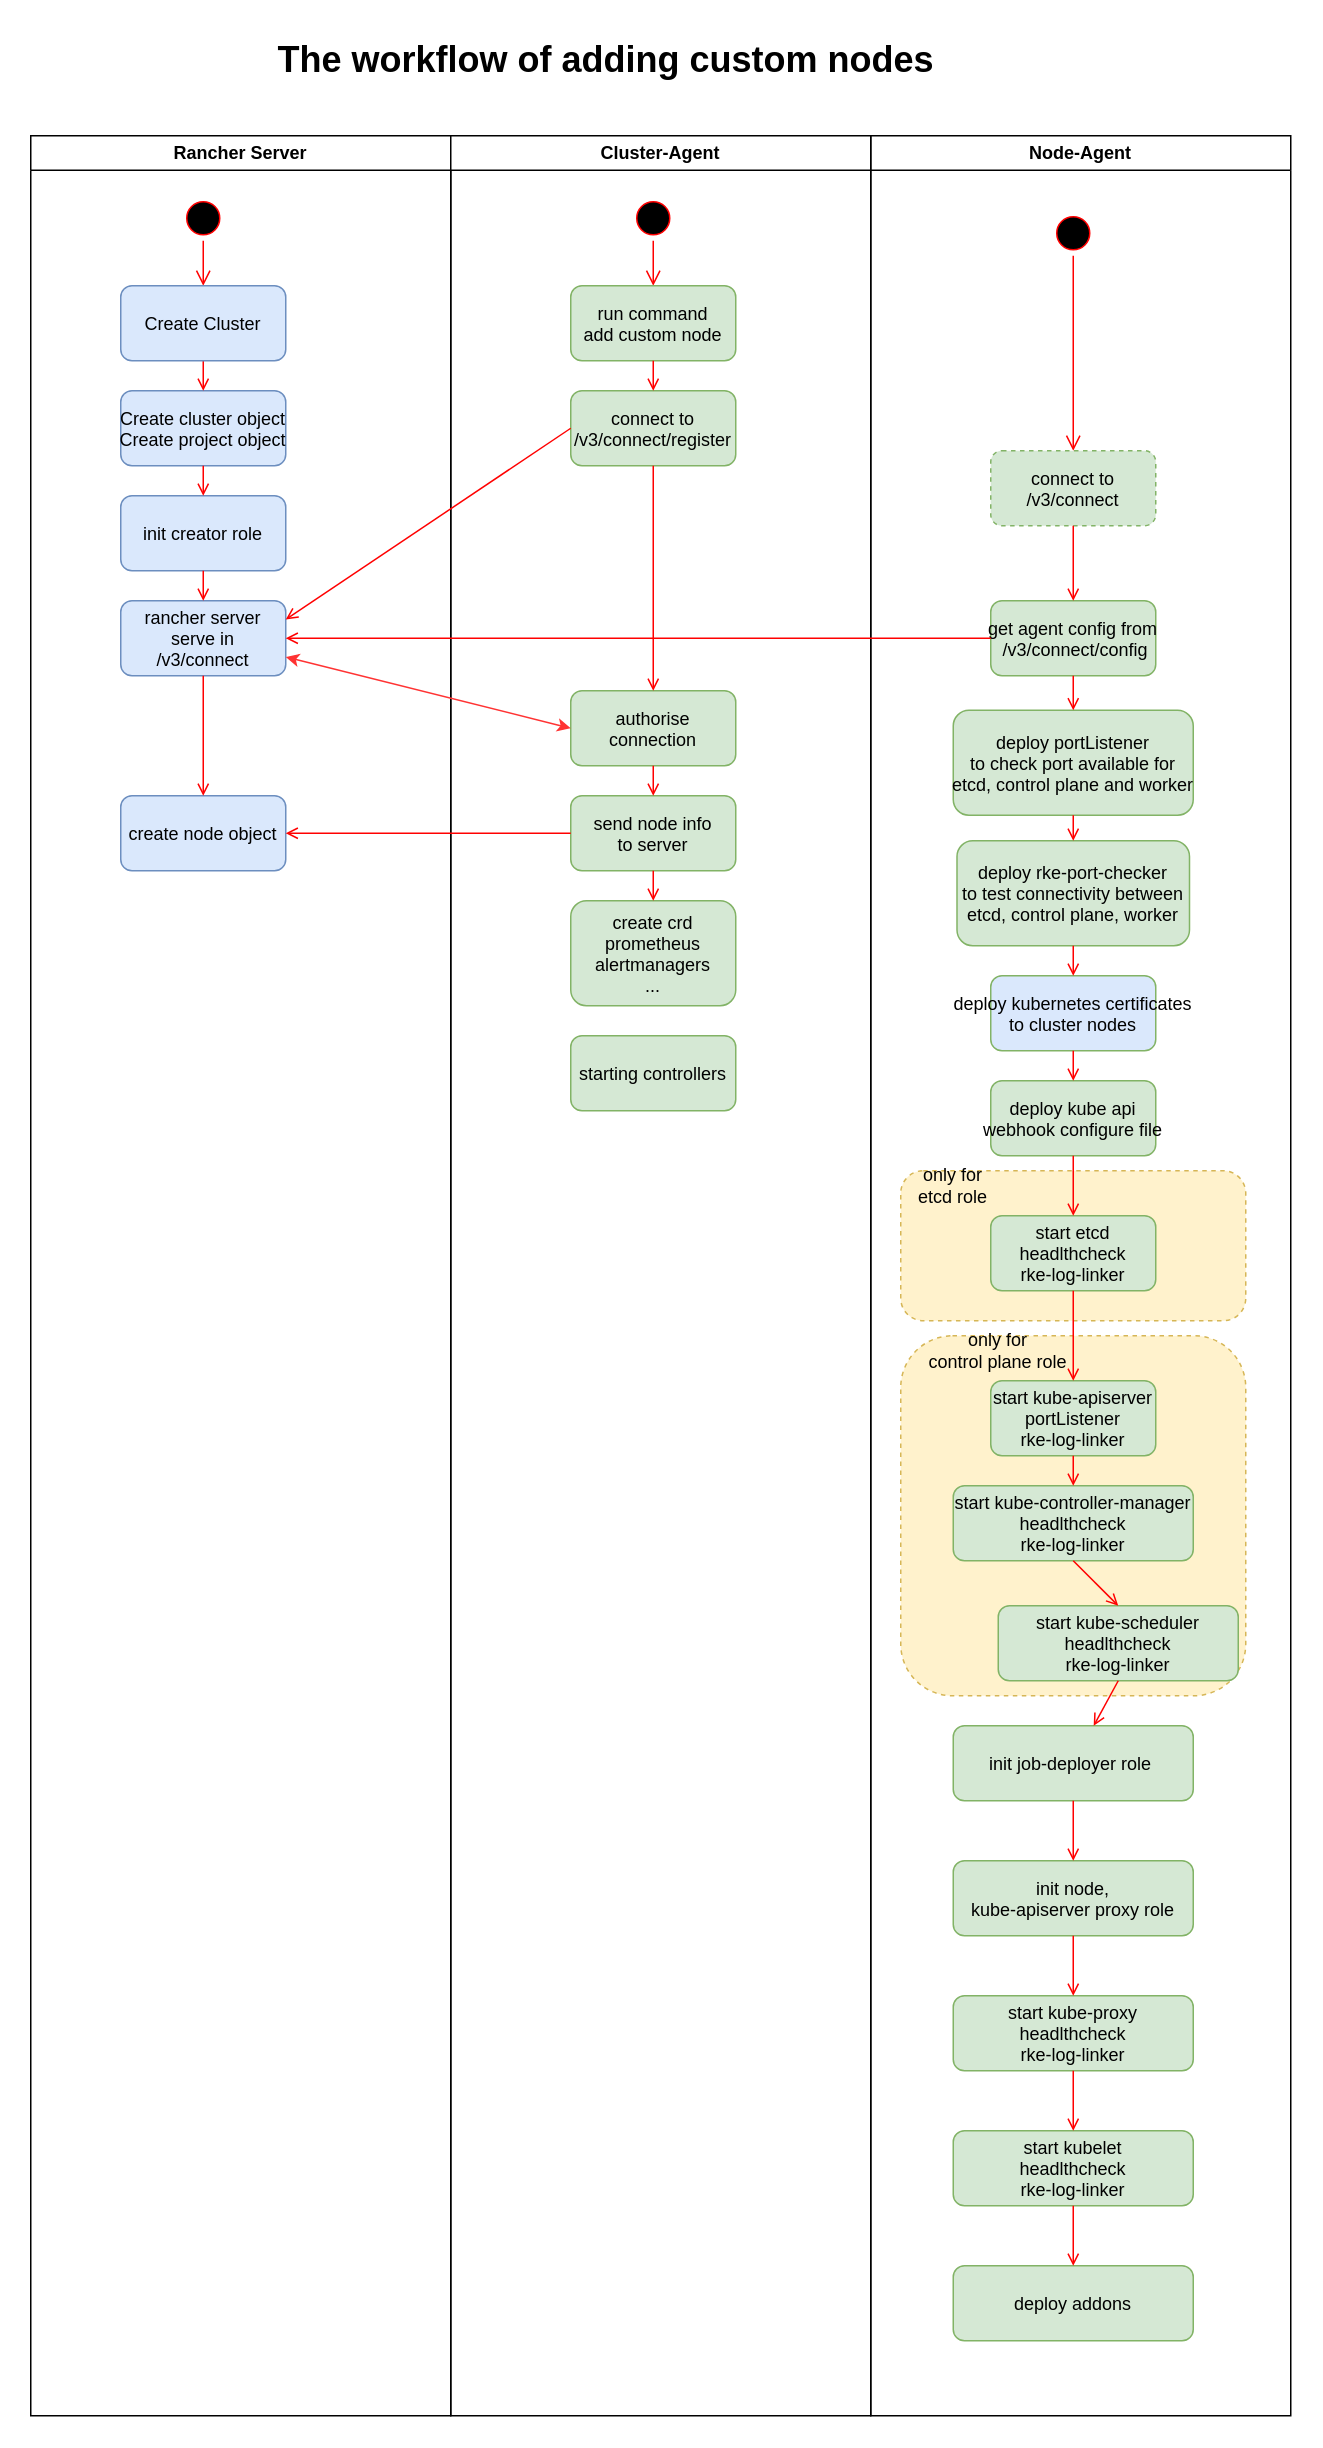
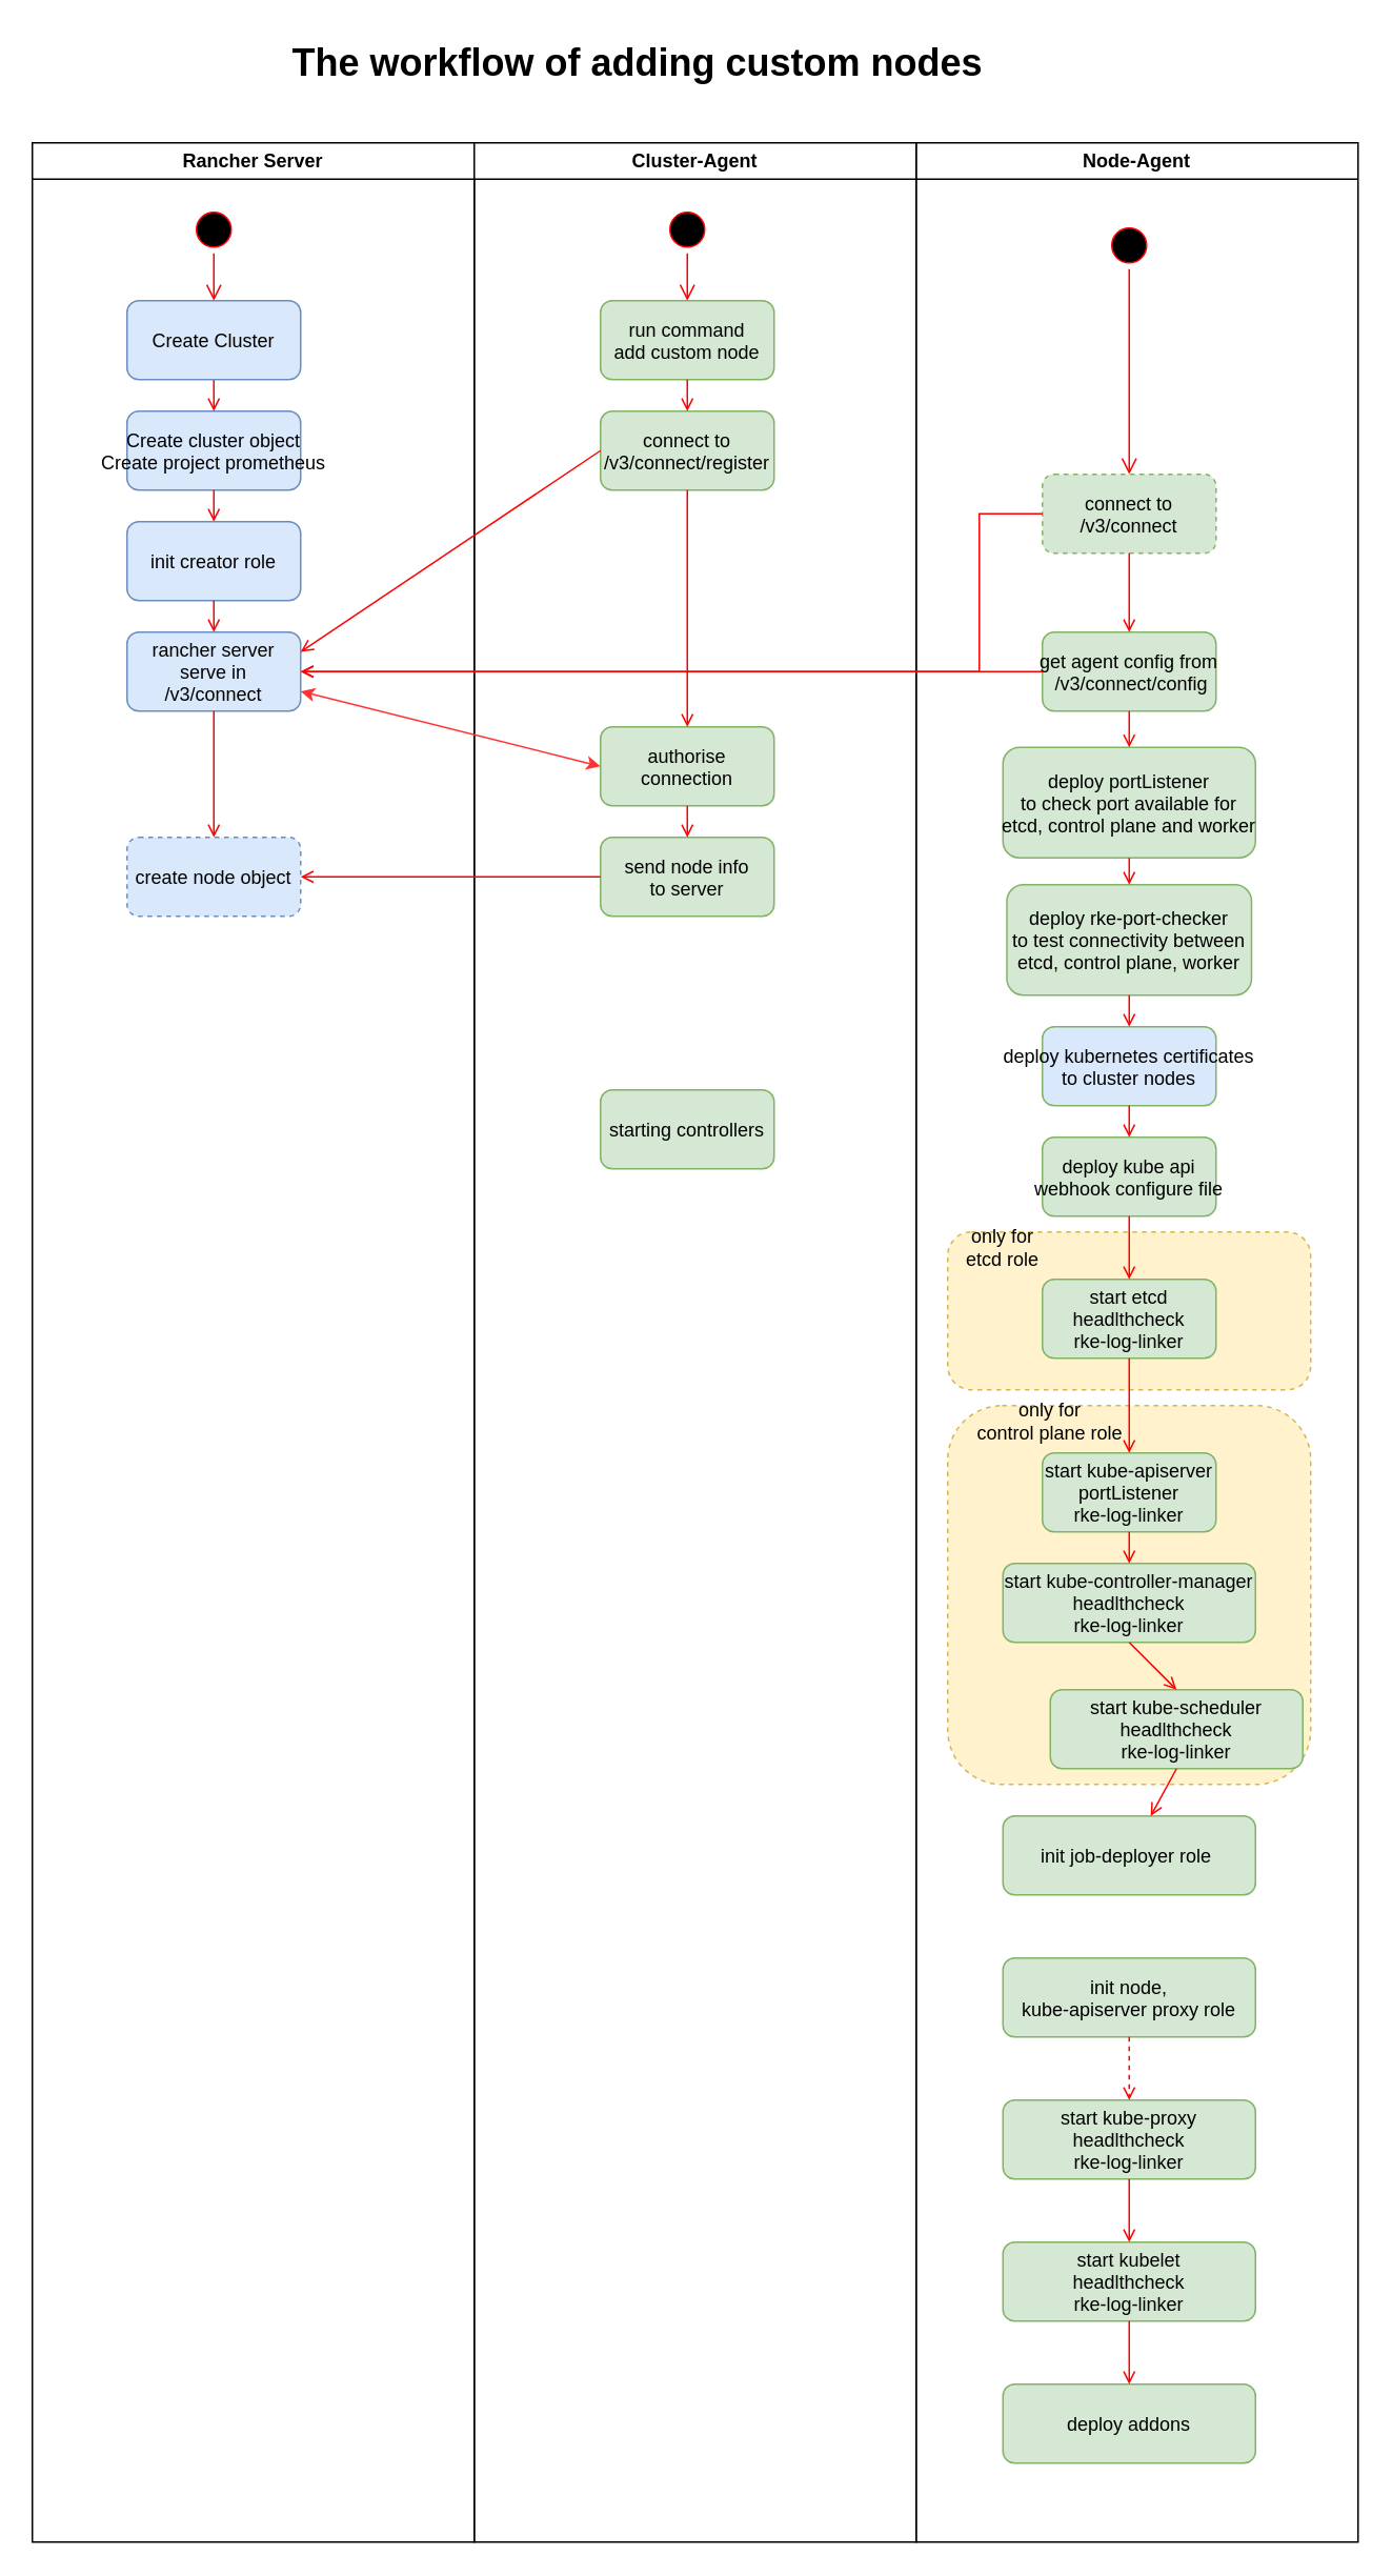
- <mxCell id="41" value="Create cluster object&#10;Create project object" style="rounded=1;fillColor=#dae8fc;strokeColor=#6c8ebf;" parent="38" vertex="1"><mxGeometry x="60" y="170" width="110" height="50" as="geometry" /></mxCell>
+ <mxCell id="41" value="Create cluster object&#10;Create project prometheus" style="rounded=1;fillColor=#dae8fc;strokeColor=#6c8ebf;" parent="38" vertex="1"><mxGeometry x="60" y="170" width="110" height="50" as="geometry" /></mxCell>
+ <mxCell id="66" value="" style="endArrow=open;strokeColor=#FF0000;endFill=1;rounded=0;exitX=0;exitY=0.5;exitDx=0;exitDy=0;entryX=1;entryY=0.5;entryDx=0;entryDy=0;" edge="1" parent="1" source="7" target="46"><mxGeometry relative="1" as="geometry"><mxPoint x="445" y="260" as="sourcePoint" /><mxPoint x="445" y="320" as="targetPoint" /><Array as="points"><mxPoint x="620" y="325" /><mxPoint x="620" y="425" /></Array></mxGeometry></mxCell>
- <mxCell id="45" value="create node object" style="rounded=1;fillColor=#dae8fc;strokeColor=#6c8ebf;" vertex="1" parent="38"><mxGeometry x="60" y="440" width="110" height="50" as="geometry" /></mxCell>
+ <mxCell id="45" value="create node object" style="rounded=1;fillColor=#dae8fc;strokeColor=#6c8ebf;dashed=1;" vertex="1" parent="38"><mxGeometry x="60" y="440" width="110" height="50" as="geometry" /></mxCell>
- <mxCell id="62" value="" style="endArrow=open;strokeColor=#FF0000;endFill=1;rounded=0;exitX=0.5;exitY=1;exitDx=0;exitDy=0;entryX=0.5;entryY=0;entryDx=0;entryDy=0;" edge="1" parent="50" source="58" target="59"><mxGeometry relative="1" as="geometry"><mxPoint x="145" y="280" as="sourcePoint" /><mxPoint x="145" y="335" as="targetPoint" /></mxGeometry></mxCell>
- <mxCell id="59" value="create crd&#10;prometheus&#10;alertmanagers&#10;..." style="fillColor=#d5e8d4;strokeColor=#82b366;rounded=1;" vertex="1" parent="50"><mxGeometry x="80" y="510" width="110" height="70" as="geometry" /></mxCell>
- <mxCell id="32" value="" style="endArrow=open;strokeColor=#FF0000;endFill=1;rounded=0;exitX=0.5;exitY=1;exitDx=0;exitDy=0;" edge="1" parent="2" source="21" target="22"><mxGeometry relative="1" as="geometry"><mxPoint x="120" y="970" as="sourcePoint" /><mxPoint x="120" y="1000" as="targetPoint" /></mxGeometry></mxCell>
- <mxCell id="33" value="" style="endArrow=open;strokeColor=#FF0000;endFill=1;rounded=0;exitX=0.5;exitY=1;exitDx=0;exitDy=0;entryX=0.5;entryY=0;entryDx=0;entryDy=0;" edge="1" parent="2" source="22" target="24"><mxGeometry relative="1" as="geometry"><mxPoint x="140" y="990" as="sourcePoint" /><mxPoint x="140" y="1020" as="targetPoint" /></mxGeometry></mxCell>
+ <mxCell id="33" value="" style="endArrow=open;strokeColor=#FF0000;endFill=1;rounded=0;exitX=0.5;exitY=1;exitDx=0;exitDy=0;entryX=0.5;entryY=0;entryDx=0;entryDy=0;dashed=1;" edge="1" parent="2" source="22" target="24"><mxGeometry relative="1" as="geometry"><mxPoint x="140" y="990" as="sourcePoint" /><mxPoint x="140" y="1020" as="targetPoint" /></mxGeometry></mxCell>
